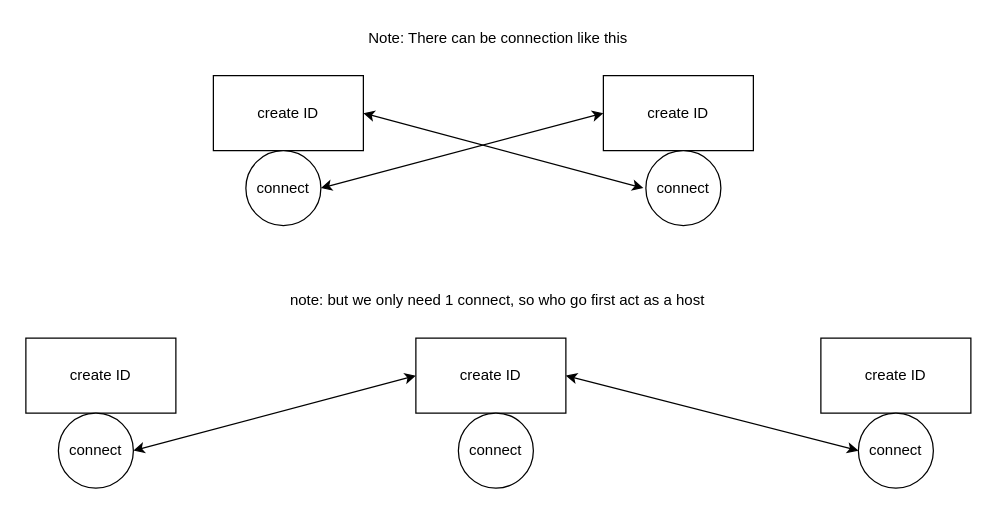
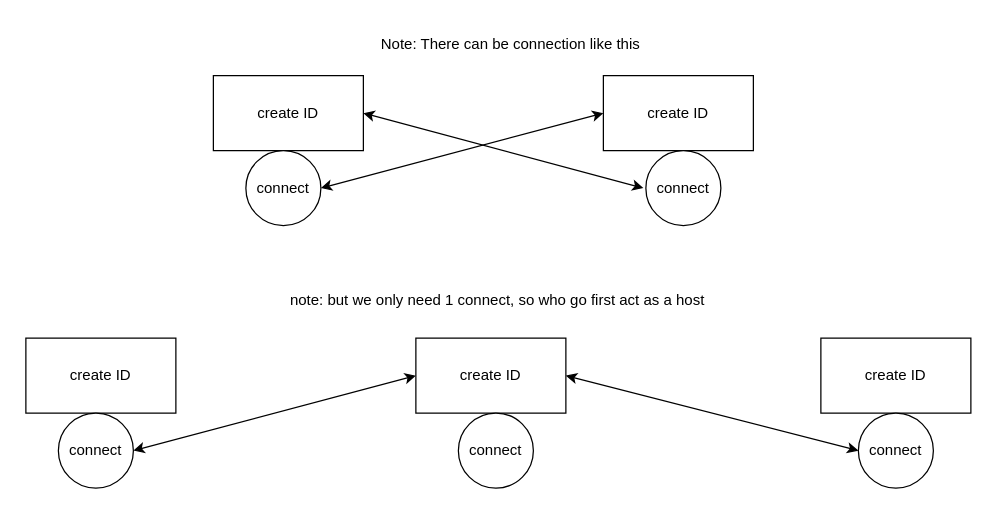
- <mxCell id="17" value="Note: There can be connection like this" style="text;html=1;strokeColor=none;fillColor=none;align=center;verticalAlign=middle;whiteSpace=wrap;rounded=0;" vertex="1" parent="1"><mxGeometry x="228" y="20" width="340" height="20" as="geometry" /></mxCell>
+ <mxCell id="17" value="Note: There can be connection like this" style="text;html=1;strokeColor=none;fillColor=none;align=center;verticalAlign=middle;whiteSpace=wrap;rounded=0;" vertex="1" parent="1"><mxGeometry x="238" y="25" width="340" height="20" as="geometry" /></mxCell>
